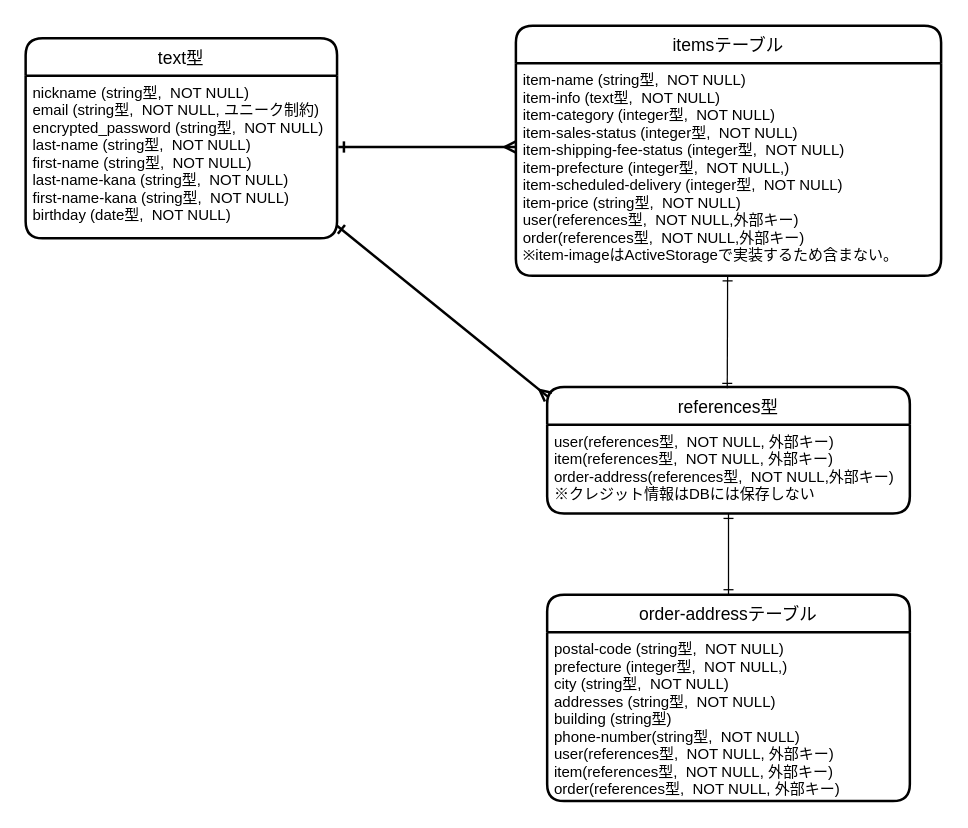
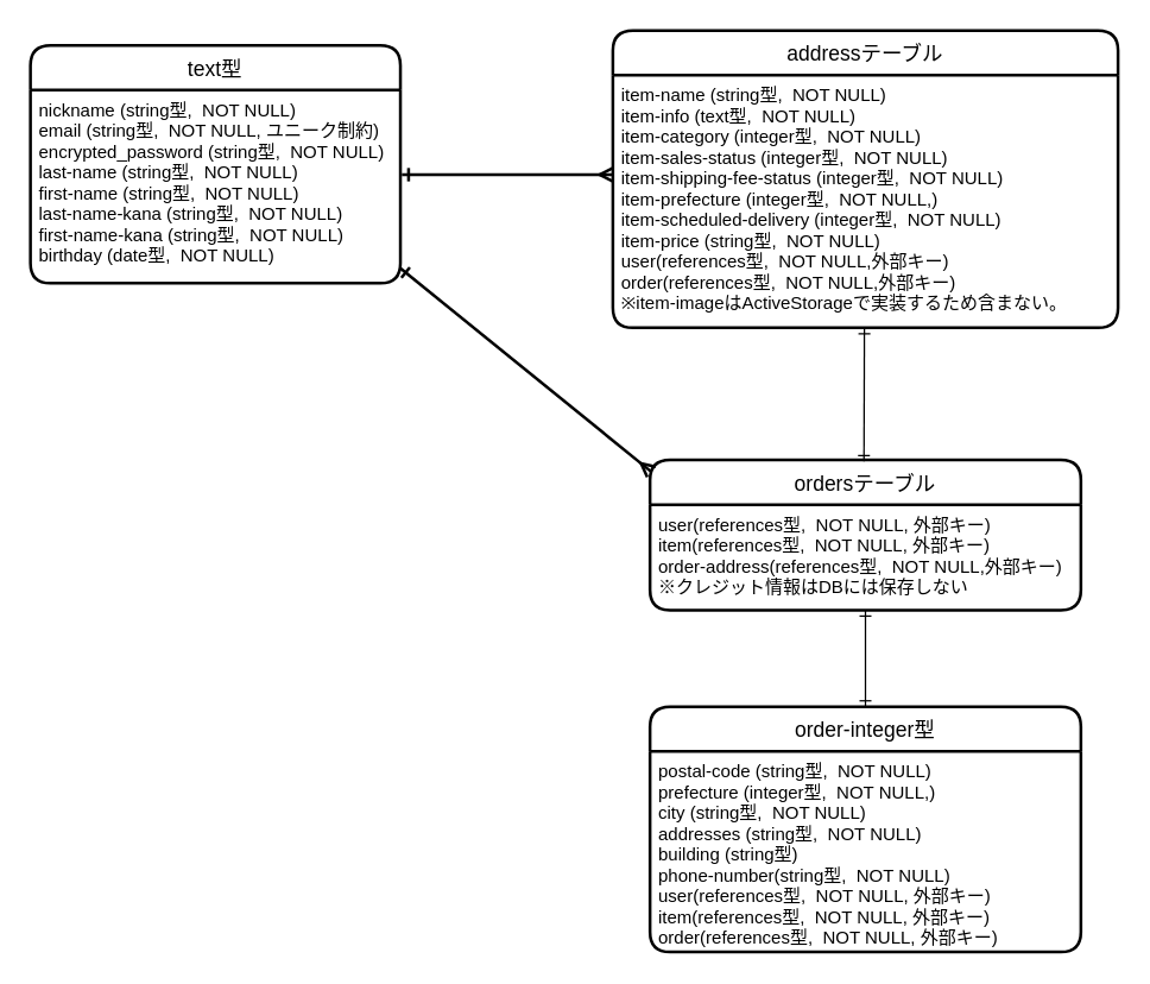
- <mxCell id="4" value="itemsテーブル" style="swimlane;childLayout=stackLayout;horizontal=1;startSize=30;horizontalStack=0;rounded=1;fontSize=14;fontStyle=0;strokeWidth=2;resizeParent=0;resizeLast=1;shadow=0;dashed=0;align=center;" parent="1" vertex="1"><mxGeometry x="412" y="20" width="340" height="200" as="geometry" /></mxCell>
+ <mxCell id="4" value="addressテーブル" style="swimlane;childLayout=stackLayout;horizontal=1;startSize=30;horizontalStack=0;rounded=1;fontSize=14;fontStyle=0;strokeWidth=2;resizeParent=0;resizeLast=1;shadow=0;dashed=0;align=center;" parent="1" vertex="1"><mxGeometry x="412" y="20" width="340" height="200" as="geometry" /></mxCell>
- <mxCell id="6" value="references型" style="swimlane;childLayout=stackLayout;horizontal=1;startSize=30;horizontalStack=0;rounded=1;fontSize=14;fontStyle=0;strokeWidth=2;resizeParent=0;resizeLast=1;shadow=0;dashed=0;align=center;" parent="1" vertex="1"><mxGeometry x="437" y="309" width="290" height="101" as="geometry" /></mxCell>
+ <mxCell id="6" value="ordersテーブル" style="swimlane;childLayout=stackLayout;horizontal=1;startSize=30;horizontalStack=0;rounded=1;fontSize=14;fontStyle=0;strokeWidth=2;resizeParent=0;resizeLast=1;shadow=0;dashed=0;align=center;" parent="1" vertex="1"><mxGeometry x="437" y="309" width="290" height="101" as="geometry" /></mxCell>
- <mxCell id="8" value="order-addressテーブル" style="swimlane;childLayout=stackLayout;horizontal=1;startSize=30;horizontalStack=0;rounded=1;fontSize=14;fontStyle=0;strokeWidth=2;resizeParent=0;resizeLast=1;shadow=0;dashed=0;align=center;" parent="1" vertex="1"><mxGeometry x="437" y="475" width="290" height="165" as="geometry" /></mxCell>
+ <mxCell id="8" value="order-integer型" style="swimlane;childLayout=stackLayout;horizontal=1;startSize=30;horizontalStack=0;rounded=1;fontSize=14;fontStyle=0;strokeWidth=2;resizeParent=0;resizeLast=1;shadow=0;dashed=0;align=center;" parent="1" vertex="1"><mxGeometry x="437" y="475" width="290" height="165" as="geometry" /></mxCell>
